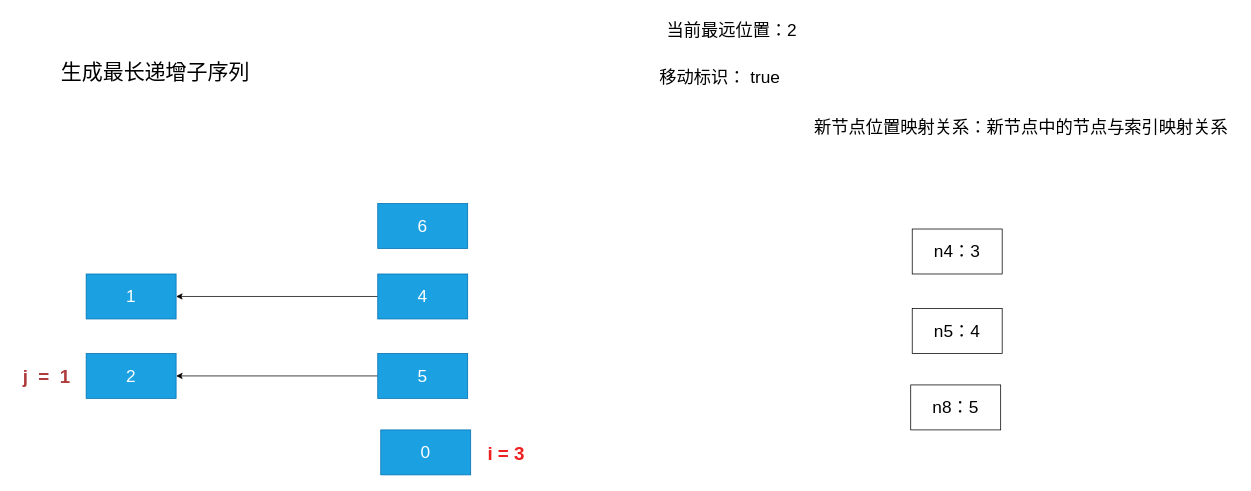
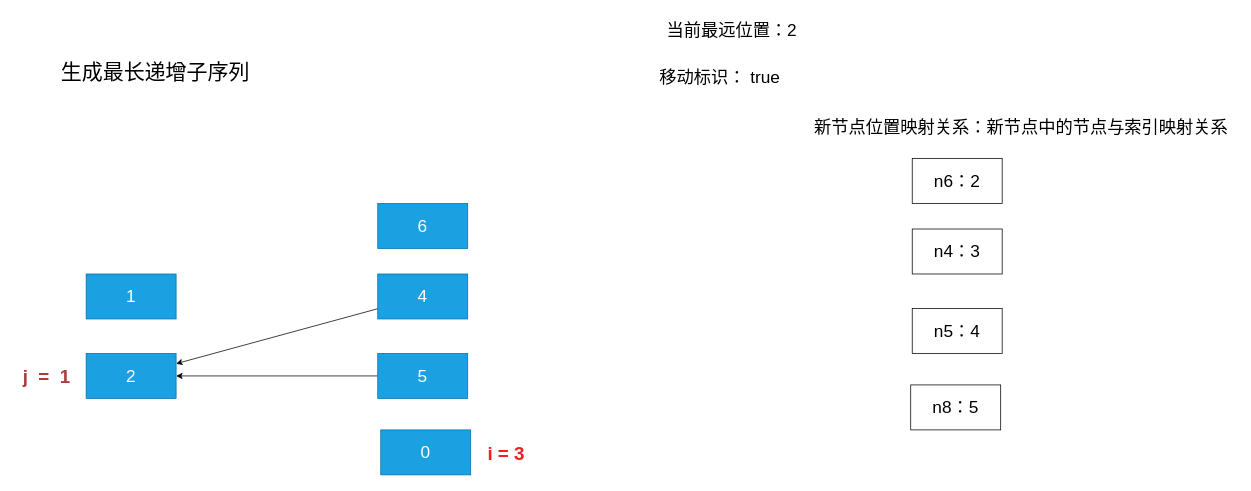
+ <mxCell id="3" value="n6：2" style="rounded=0;whiteSpace=wrap;html=1;fontSize=23;" parent="1" vertex="1"><mxGeometry x="1216" y="211" width="120" height="60" as="geometry" /></mxCell>
- <mxCell id="10" style="edgeStyle=none;html=1;" edge="1" parent="1" source="11" target="16"><mxGeometry relative="1" as="geometry" /></mxCell>
+ <mxCell id="10" style="edgeStyle=none;html=1;" edge="1" parent="1" source="11" target="17"><mxGeometry relative="1" as="geometry" /></mxCell>
